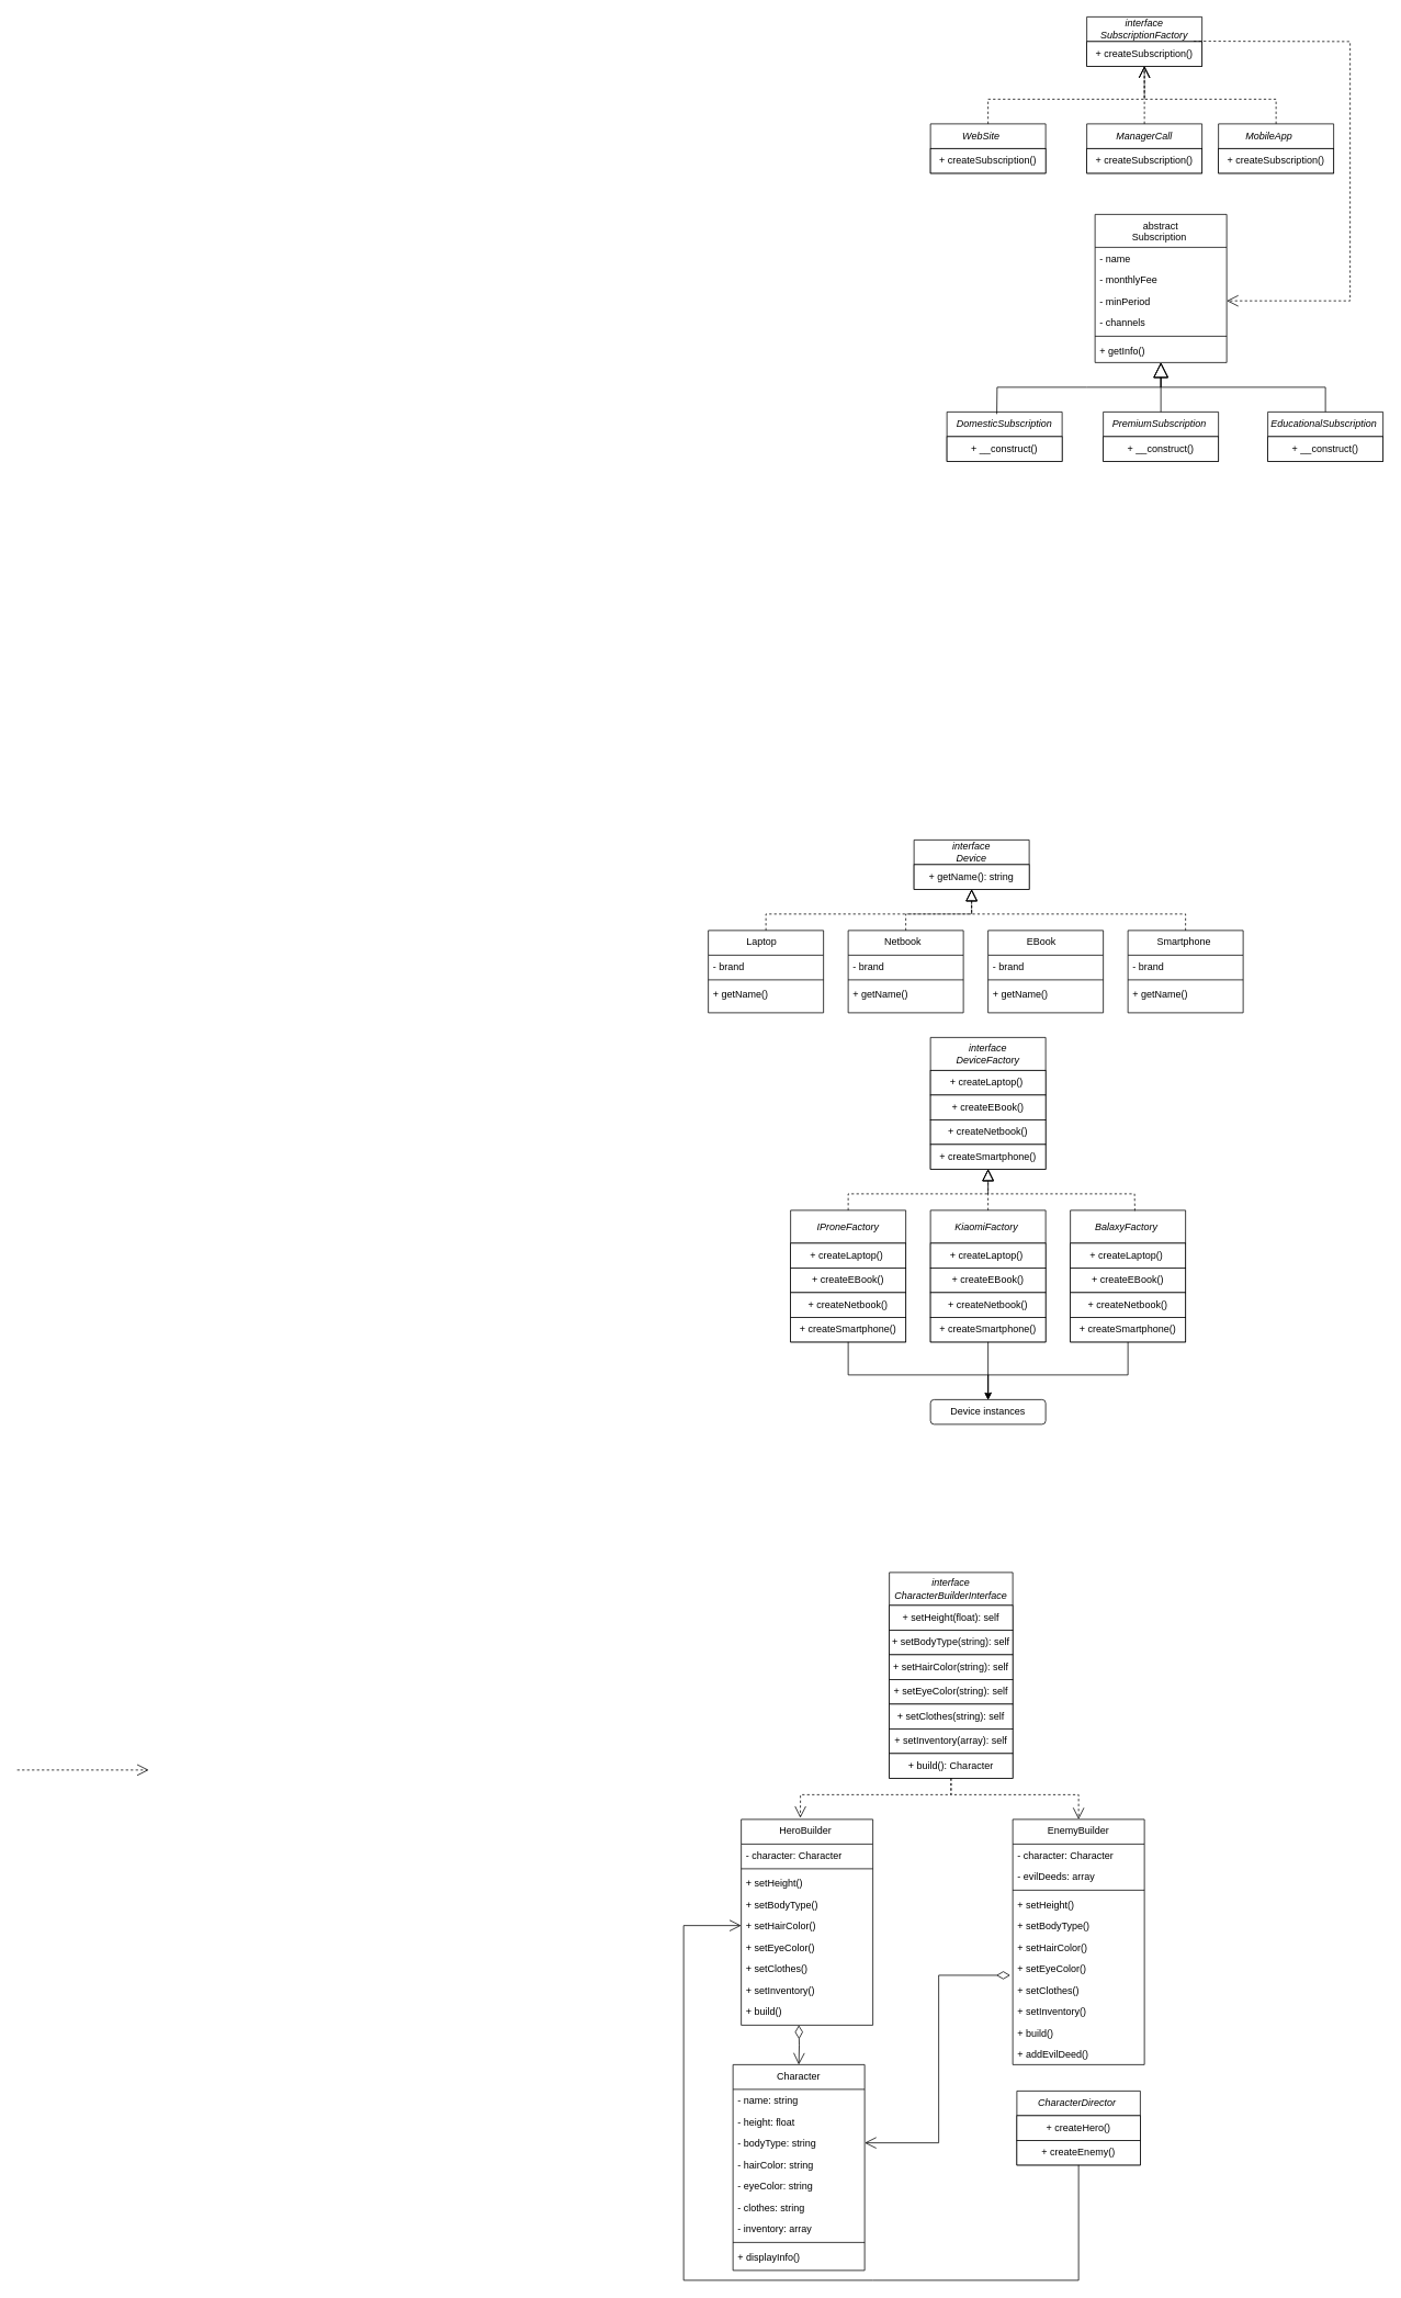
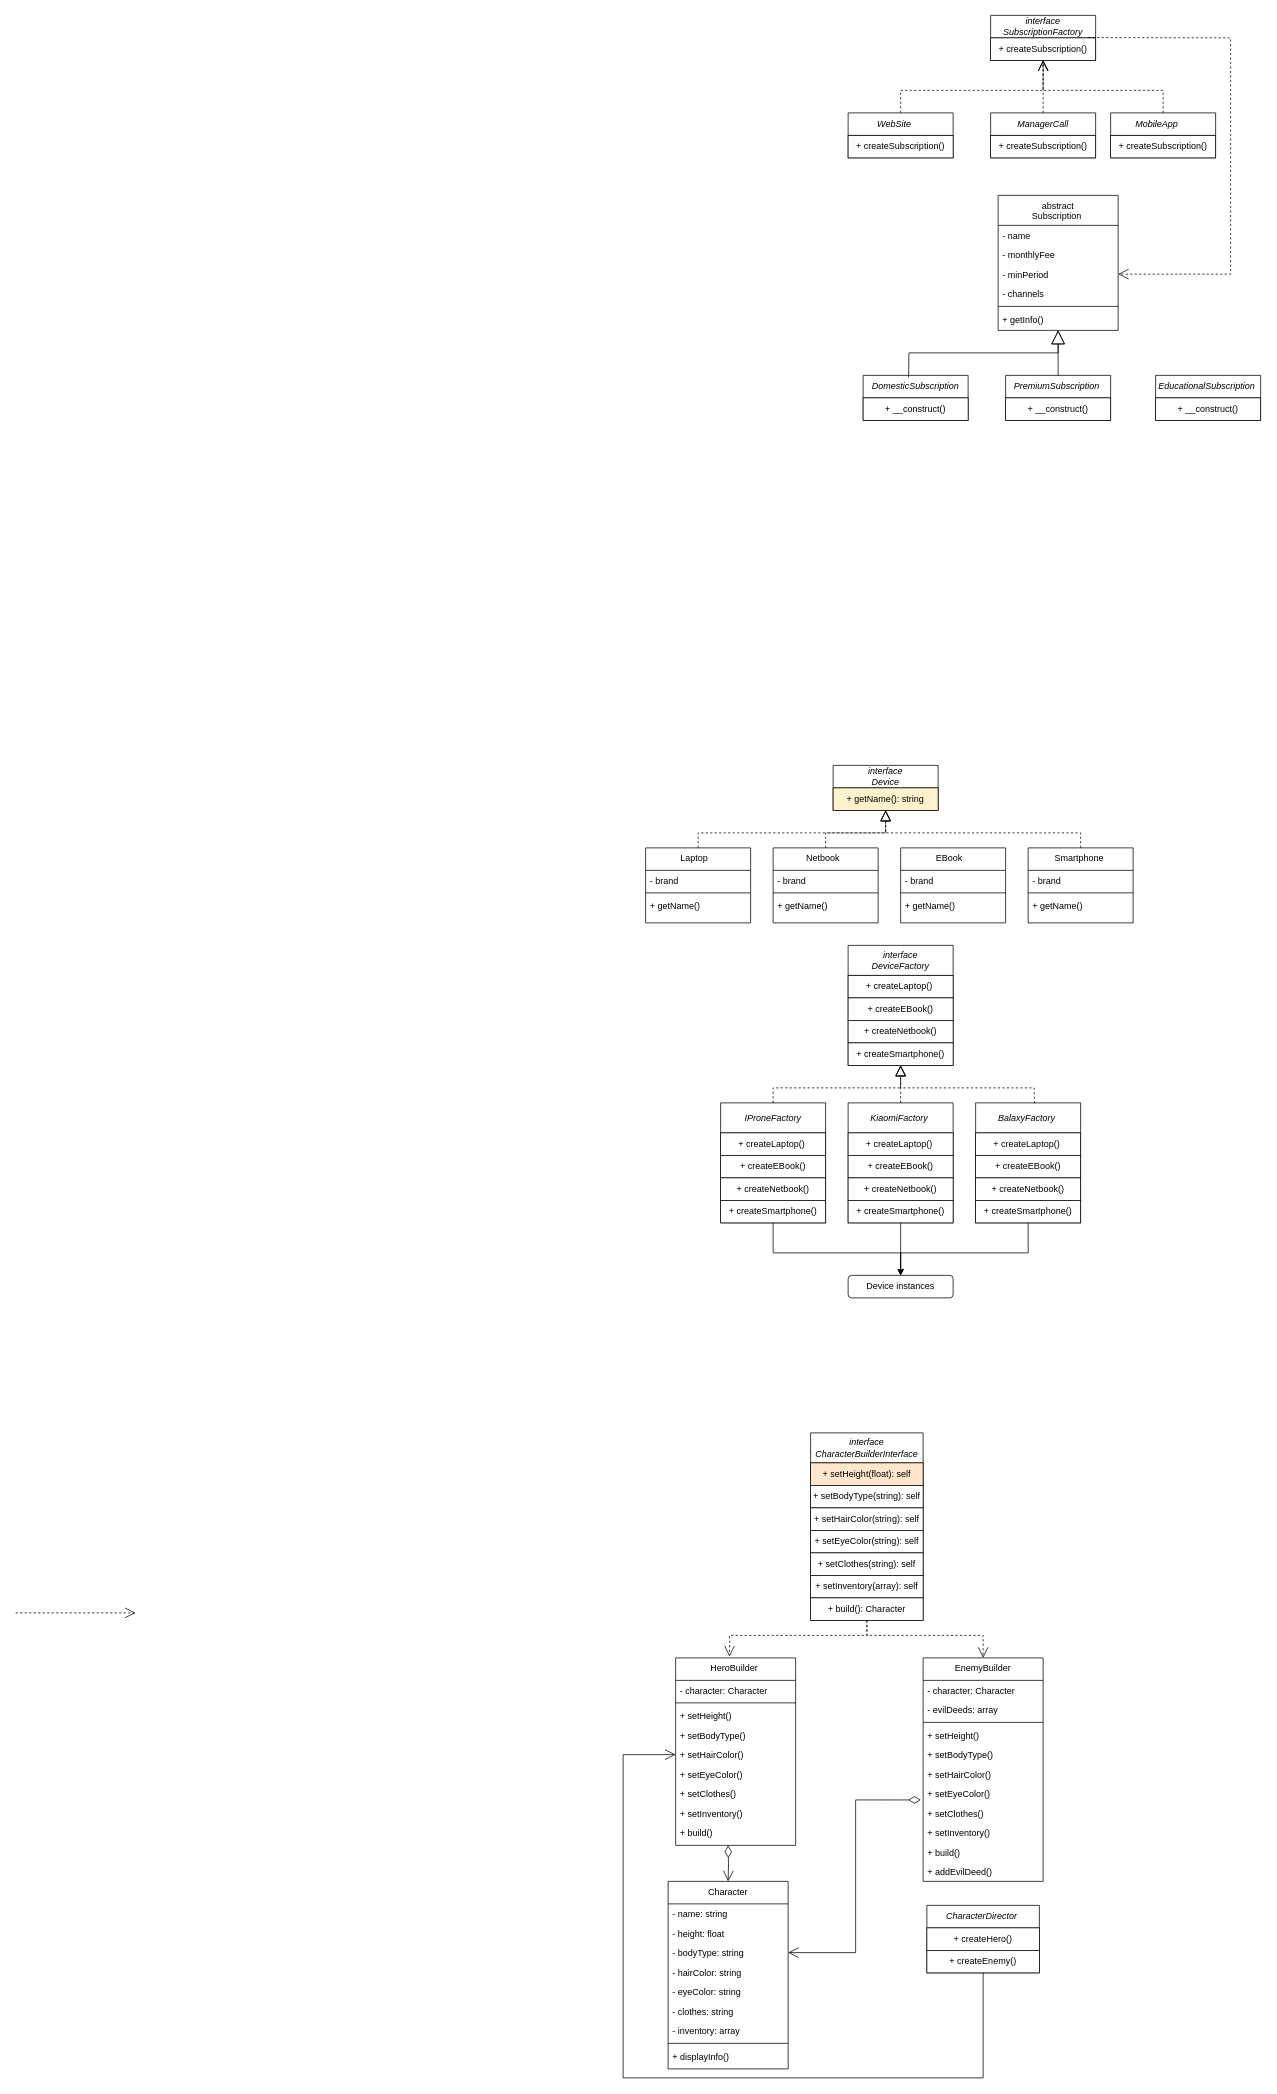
- <mxCell id="28" value="" style="endArrow=block;endSize=16;endFill=0;html=1;rounded=0;exitX=0.5;exitY=0;exitDx=0;exitDy=0;entryX=0.5;entryY=1;entryDx=0;entryDy=0;" edge="1" parent="1" source="21" target="2"><mxGeometry width="160" relative="1" as="geometry"><mxPoint x="1260" y="530" as="sourcePoint" /><mxPoint x="1420" y="530" as="targetPoint" /><Array as="points"><mxPoint x="1610" y="470" /><mxPoint x="1410" y="470" /></Array></mxGeometry></mxCell>
- <mxCell id="31" value="&lt;div style=&quot;text-align: left;&quot;&gt;&lt;span style=&quot;background-color: transparent; text-wrap-mode: nowrap;&quot;&gt;+ getName(): string&lt;/span&gt;&lt;/div&gt;" style="rounded=0;whiteSpace=wrap;html=1;" vertex="1" parent="30"><mxGeometry y="30" width="140" height="30" as="geometry" /></mxCell>
+ <mxCell id="31" value="&lt;div style=&quot;text-align: left;&quot;&gt;&lt;span style=&quot;background-color: transparent; text-wrap-mode: nowrap;&quot;&gt;+ getName(): string&lt;/span&gt;&lt;/div&gt;" style="rounded=0;whiteSpace=wrap;html=1;fillColor=#fff2cc;" vertex="1" parent="30"><mxGeometry y="30" width="140" height="30" as="geometry" /></mxCell>
- <mxCell id="79" value="&lt;div style=&quot;text-align: left;&quot;&gt;&lt;span style=&quot;text-wrap-mode: nowrap;&quot;&gt;+ setHeight(float): self&lt;/span&gt;&lt;/div&gt;" style="rounded=0;whiteSpace=wrap;html=1;" vertex="1" parent="78"><mxGeometry y="40" width="150" height="30" as="geometry" /></mxCell>
+ <mxCell id="79" value="&lt;div style=&quot;text-align: left;&quot;&gt;&lt;span style=&quot;text-wrap-mode: nowrap;&quot;&gt;+ setHeight(float): self&lt;/span&gt;&lt;/div&gt;" style="rounded=0;whiteSpace=wrap;html=1;fillColor=#ffe6cc;" vertex="1" parent="78"><mxGeometry y="40" width="150" height="30" as="geometry" /></mxCell>
